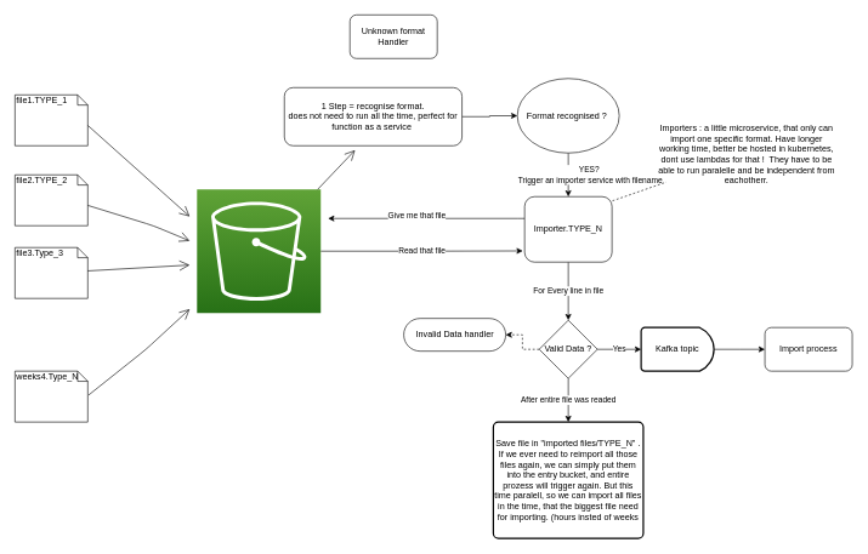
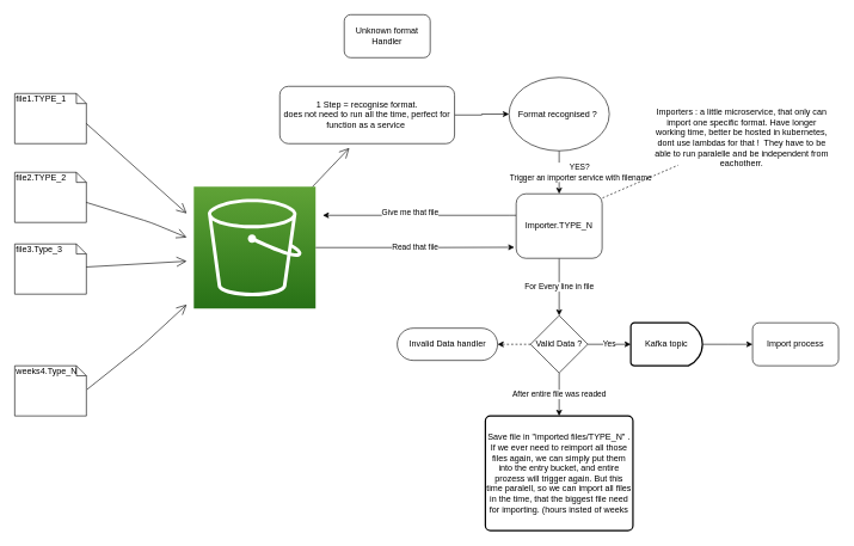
- <mxCell id="23" value="Importers : a little microservice, that only can import one specific format. Have longer working time, better be hosted in kubernetes, dont use lambdas for that !&amp;nbsp; They have to be able to run paralelle and be independent from eachotherr.&lt;br&gt;" style="text;html=1;strokeColor=none;fillColor=none;align=center;verticalAlign=middle;whiteSpace=wrap;rounded=0;" vertex="1" parent="1"><mxGeometry x="900" y="173" width="250" height="77" as="geometry" /></mxCell>
+ <mxCell id="23" value="Importers : a little microservice, that only can import one specific format. Have longer working time, better be hosted in kubernetes, dont use lambdas for that !&amp;nbsp; They have to be able to run paralelle and be independent from eachotherr.&lt;br&gt;" style="text;html=1;strokeColor=none;fillColor=none;align=center;verticalAlign=middle;whiteSpace=wrap;rounded=0;" vertex="1" parent="1"><mxGeometry x="910" y="153" width="250" height="77" as="geometry" /></mxCell>
- <mxCell id="31" value="Invalid Data handler" style="html=1;dashed=0;whitespace=wrap;shape=mxgraph.dfd.start" vertex="1" parent="1"><mxGeometry x="554" y="437.5" width="140" height="45" as="geometry" /></mxCell>
+ <mxCell id="31" value="Invalid Data handler" style="html=1;dashed=0;whitespace=wrap;shape=mxgraph.dfd.start" vertex="1" parent="1"><mxGeometry x="554" y="457.5" width="140" height="45" as="geometry" /></mxCell>
